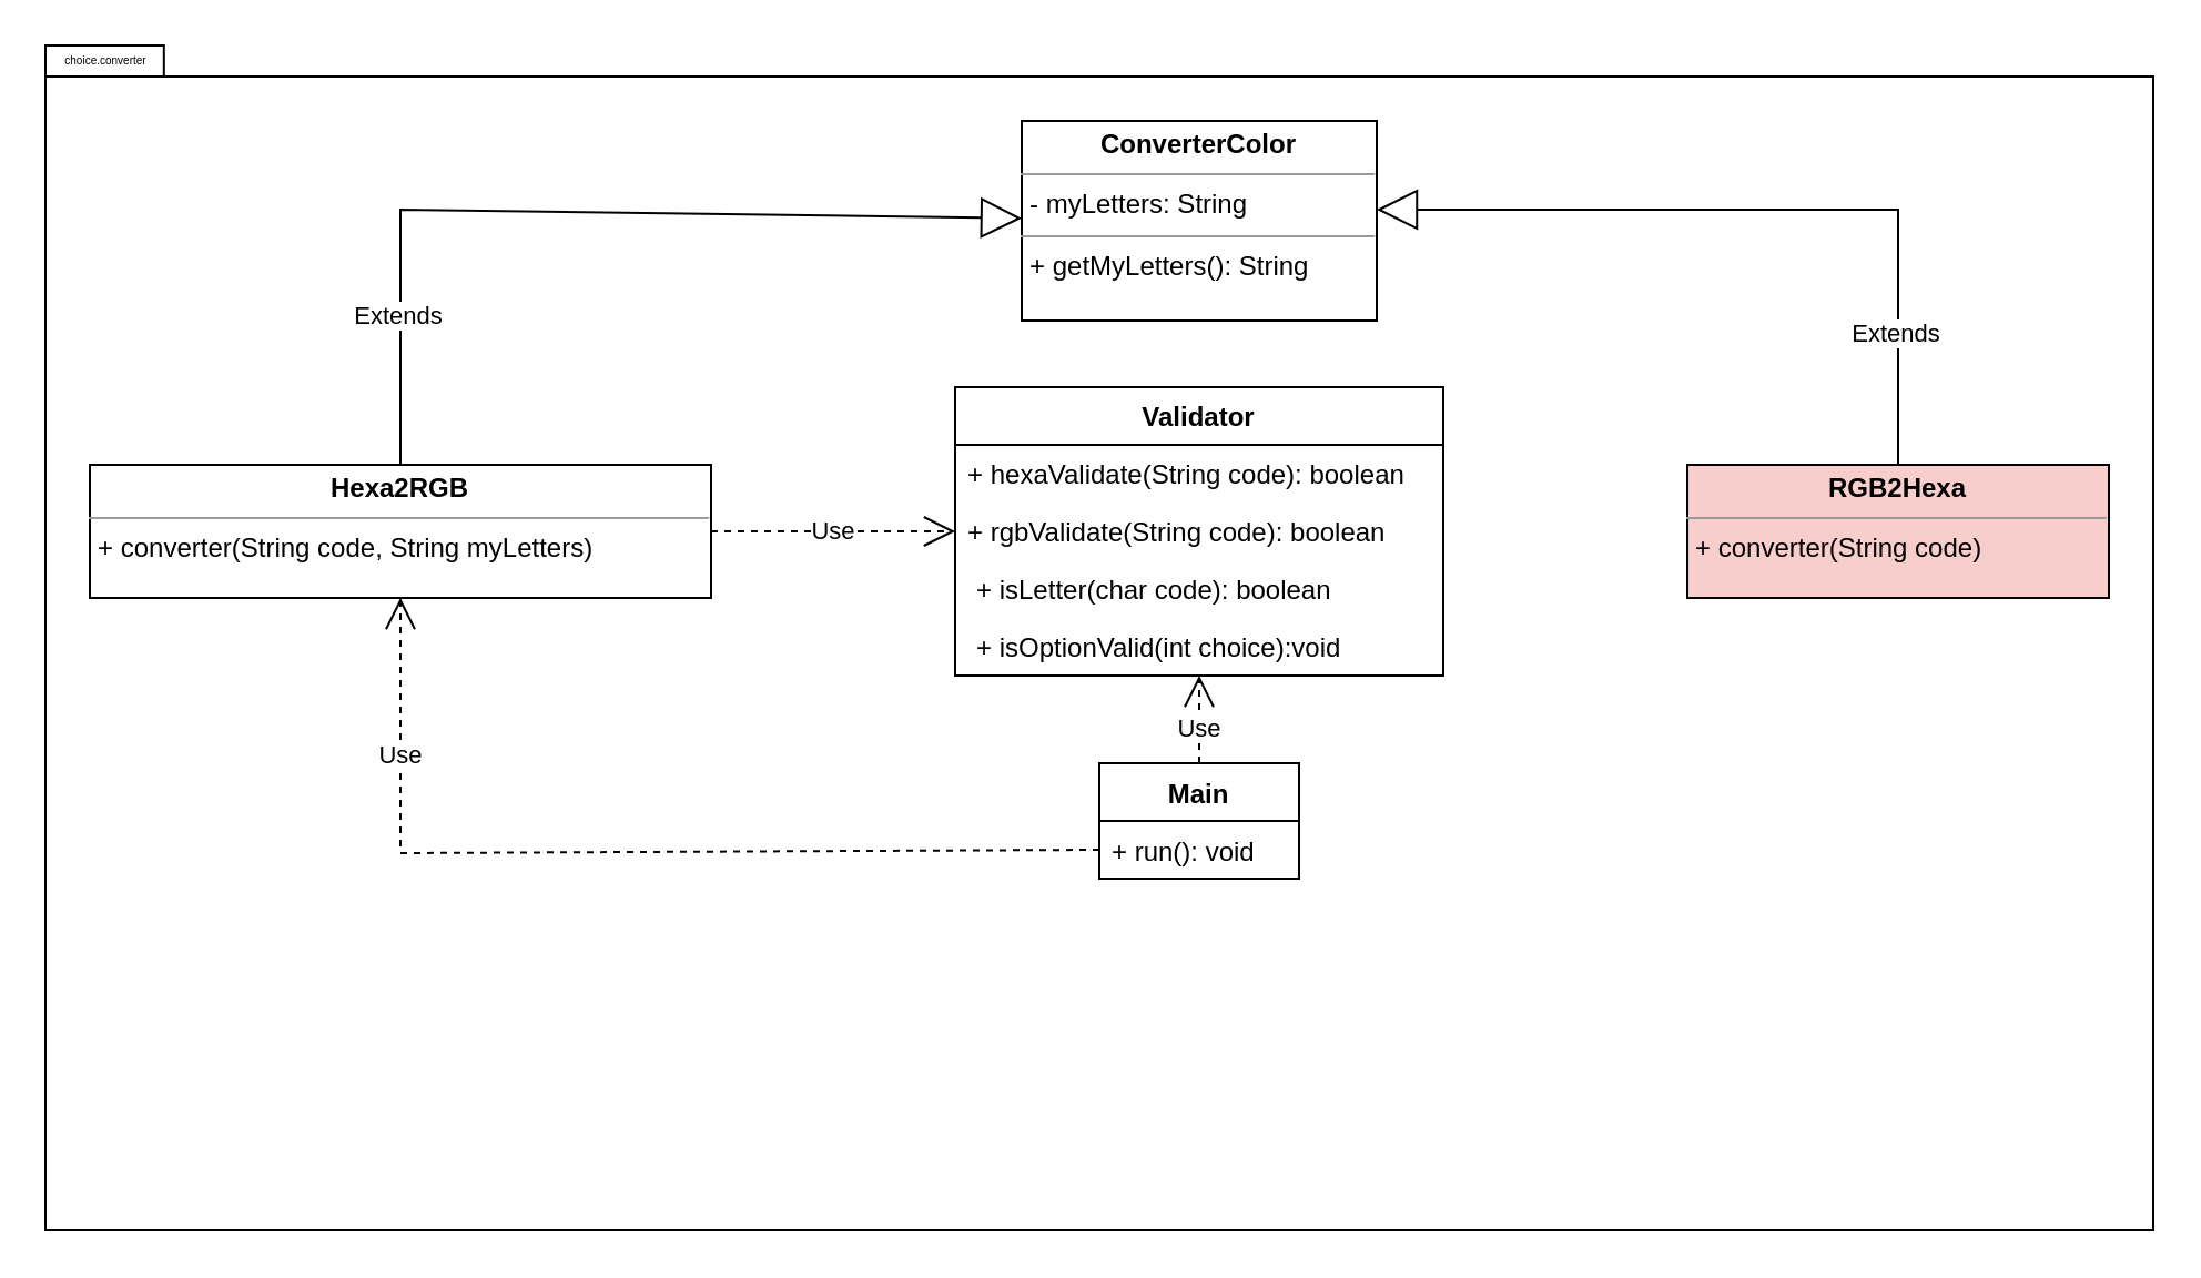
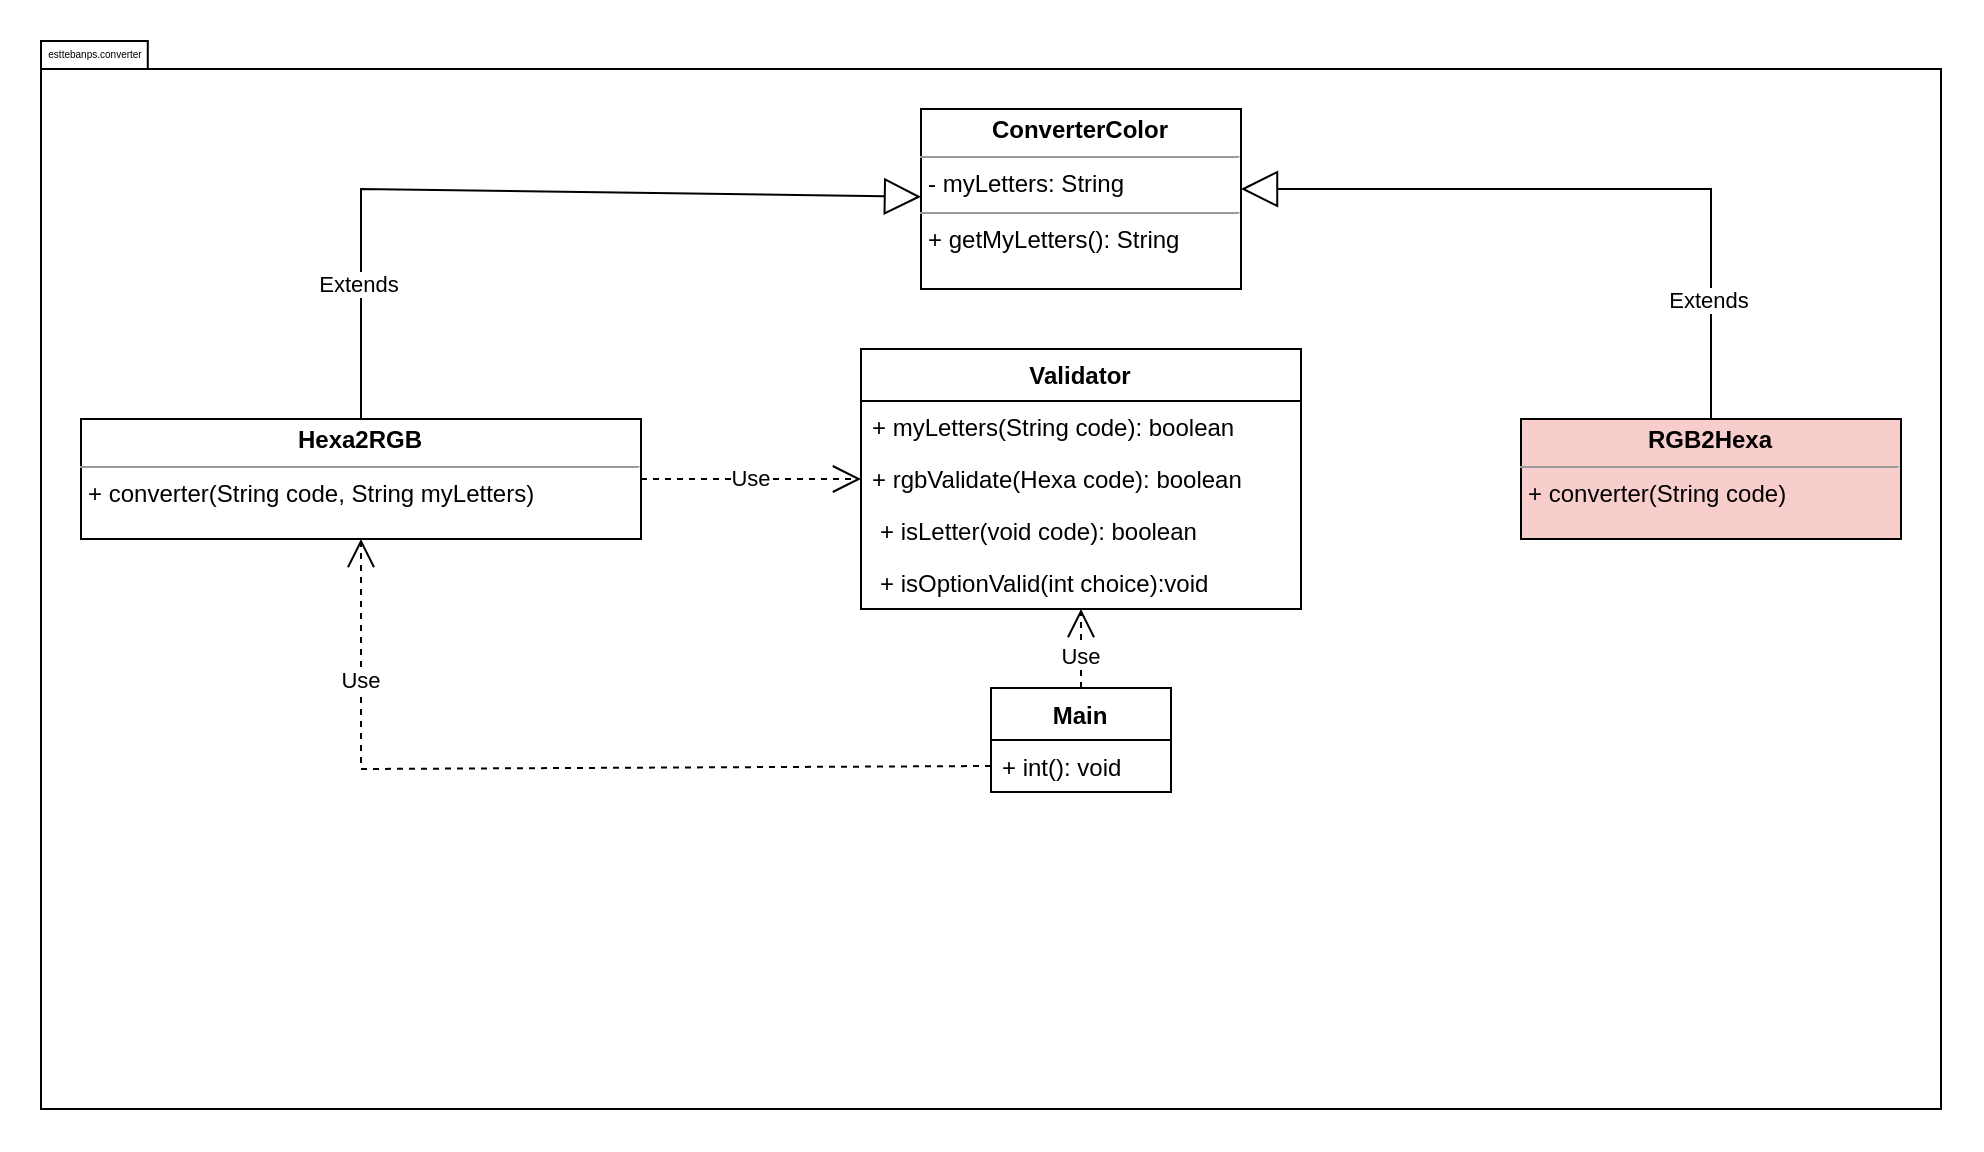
- <mxCell id="9" value="choice.converter" style="text;html=1;align=center;verticalAlign=middle;whiteSpace=wrap;rounded=0;fontSize=5;" parent="1" vertex="1"><mxGeometry x="28" y="21" width="39" height="9" as="geometry" /></mxCell>
+ <mxCell id="9" value="esttebanps.converter" style="text;html=1;align=center;verticalAlign=middle;whiteSpace=wrap;rounded=0;fontSize=5;" parent="1" vertex="1"><mxGeometry x="28" y="21" width="39" height="9" as="geometry" /></mxCell>
- <mxCell id="11" value="+ hexaValidate(String code): boolean" style="text;strokeColor=none;fillColor=none;align=left;verticalAlign=top;spacingLeft=4;spacingRight=4;overflow=hidden;rotatable=0;points=[[0,0.5],[1,0.5]];portConstraint=eastwest;whiteSpace=wrap;html=1;" parent="10" vertex="1"><mxGeometry y="26" width="220" height="26" as="geometry" /></mxCell>
+ <mxCell id="11" value="+ myLetters(String code): boolean" style="text;strokeColor=none;fillColor=none;align=left;verticalAlign=top;spacingLeft=4;spacingRight=4;overflow=hidden;rotatable=0;points=[[0,0.5],[1,0.5]];portConstraint=eastwest;whiteSpace=wrap;html=1;" parent="10" vertex="1"><mxGeometry y="26" width="220" height="26" as="geometry" /></mxCell>
- <mxCell id="12" value="+ rgbValidate(String code): boolean" style="text;strokeColor=none;fillColor=none;align=left;verticalAlign=top;spacingLeft=4;spacingRight=4;overflow=hidden;rotatable=0;points=[[0,0.5],[1,0.5]];portConstraint=eastwest;whiteSpace=wrap;html=1;" parent="10" vertex="1"><mxGeometry y="52" width="220" height="26" as="geometry" /></mxCell>
+ <mxCell id="12" value="+ rgbValidate(Hexa code): boolean" style="text;strokeColor=none;fillColor=none;align=left;verticalAlign=top;spacingLeft=4;spacingRight=4;overflow=hidden;rotatable=0;points=[[0,0.5],[1,0.5]];portConstraint=eastwest;whiteSpace=wrap;html=1;" parent="10" vertex="1"><mxGeometry y="52" width="220" height="26" as="geometry" /></mxCell>
- <mxCell id="13" value="&lt;p style=&quot;margin: 0px 0px 0px 4px;&quot;&gt;+ isLetter(char&amp;nbsp;&lt;font face=&quot;Helvetica&quot;&gt;code&lt;/font&gt;): boolean&lt;/p&gt;" style="text;strokeColor=none;fillColor=none;align=left;verticalAlign=top;spacingLeft=4;spacingRight=4;overflow=hidden;rotatable=0;points=[[0,0.5],[1,0.5]];portConstraint=eastwest;whiteSpace=wrap;html=1;" vertex="1" parent="10"><mxGeometry y="78" width="220" height="26" as="geometry" /></mxCell>
+ <mxCell id="13" value="&lt;p style=&quot;margin: 0px 0px 0px 4px;&quot;&gt;+ isLetter(void&amp;nbsp;&lt;font face=&quot;Helvetica&quot;&gt;code&lt;/font&gt;): boolean&lt;/p&gt;" style="text;strokeColor=none;fillColor=none;align=left;verticalAlign=top;spacingLeft=4;spacingRight=4;overflow=hidden;rotatable=0;points=[[0,0.5],[1,0.5]];portConstraint=eastwest;whiteSpace=wrap;html=1;" vertex="1" parent="10"><mxGeometry y="78" width="220" height="26" as="geometry" /></mxCell>
- <mxCell id="16" value="+ run(): void" style="text;strokeColor=none;fillColor=none;align=left;verticalAlign=top;spacingLeft=4;spacingRight=4;overflow=hidden;rotatable=0;points=[[0,0.5],[1,0.5]];portConstraint=eastwest;whiteSpace=wrap;html=1;" vertex="1" parent="15"><mxGeometry y="26" width="90" height="26" as="geometry" /></mxCell>
+ <mxCell id="16" value="+ int(): void" style="text;strokeColor=none;fillColor=none;align=left;verticalAlign=top;spacingLeft=4;spacingRight=4;overflow=hidden;rotatable=0;points=[[0,0.5],[1,0.5]];portConstraint=eastwest;whiteSpace=wrap;html=1;" vertex="1" parent="15"><mxGeometry y="26" width="90" height="26" as="geometry" /></mxCell>
